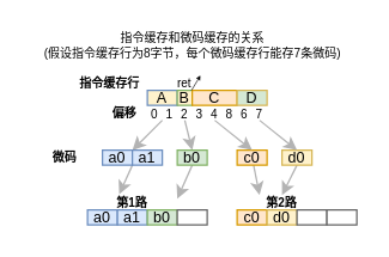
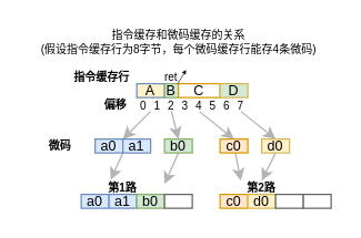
- <mxCell id="43" value="指令缓存和微码缓存的关系&lt;br&gt;(假设指令缓存行为8字节，每个微码缓存行能存7条微码)" style="text;html=1;strokeColor=none;fillColor=none;align=center;verticalAlign=middle;whiteSpace=wrap;rounded=0;dashed=1;fontSize=8;" parent="1" vertex="1"><mxGeometry x="20.5" width="215" height="20" as="geometry" y="20" /></mxCell>
+ <mxCell id="43" value="指令缓存和微码缓存的关系&lt;br&gt;(假设指令缓存行为8字节，每个微码缓存行能存4条微码)" style="text;html=1;strokeColor=none;fillColor=none;align=center;verticalAlign=middle;whiteSpace=wrap;rounded=0;dashed=1;fontSize=8;" parent="1" vertex="1"><mxGeometry x="20.5" width="215" height="20" as="geometry" y="20" /></mxCell>
- <mxCell id="5" value="B" style="rounded=0;whiteSpace=wrap;html=1;fontSize=10;fillColor=#fff2cc;strokeColor=#82b366;" parent="1" vertex="1"><mxGeometry x="118" y="60" width="10" height="10" as="geometry" /></mxCell>
+ <mxCell id="5" value="B" style="rounded=0;whiteSpace=wrap;html=1;fontSize=10;fillColor=#d5e8d4;strokeColor=#82b366;" parent="1" vertex="1"><mxGeometry x="118" y="60" width="10" height="10" as="geometry" /></mxCell>
- <mxCell id="6" value="C" style="rounded=0;whiteSpace=wrap;html=1;fontSize=10;fillColor=#ffe6cc;strokeColor=#d79b00;" parent="1" vertex="1"><mxGeometry x="128" y="60" width="30" height="10" as="geometry" /></mxCell>
+ <mxCell id="6" value="C" style="rounded=0;whiteSpace=wrap;html=1;fontSize=10;fillColor=#ffffff;strokeColor=#d79b00;" parent="1" vertex="1"><mxGeometry x="128" y="60" width="30" height="10" as="geometry" /></mxCell>
- <mxCell id="14" value="&lt;span style=&quot;font-size: 8px;&quot;&gt;8&lt;/span&gt;" style="text;html=1;strokeColor=none;fillColor=none;align=center;verticalAlign=middle;whiteSpace=wrap;rounded=0;spacingLeft=0;spacing=2;spacingRight=0;spacingBottom=1;" parent="8" vertex="1"><mxGeometry x="50" width="10" height="10" as="geometry" /></mxCell>
+ <mxCell id="14" value="&lt;span style=&quot;font-size: 8px;&quot;&gt;5&lt;/span&gt;" style="text;html=1;strokeColor=none;fillColor=none;align=center;verticalAlign=middle;whiteSpace=wrap;rounded=0;spacingLeft=0;spacing=2;spacingRight=0;spacingBottom=1;" parent="8" vertex="1"><mxGeometry x="50" width="10" height="10" as="geometry" /></mxCell>
